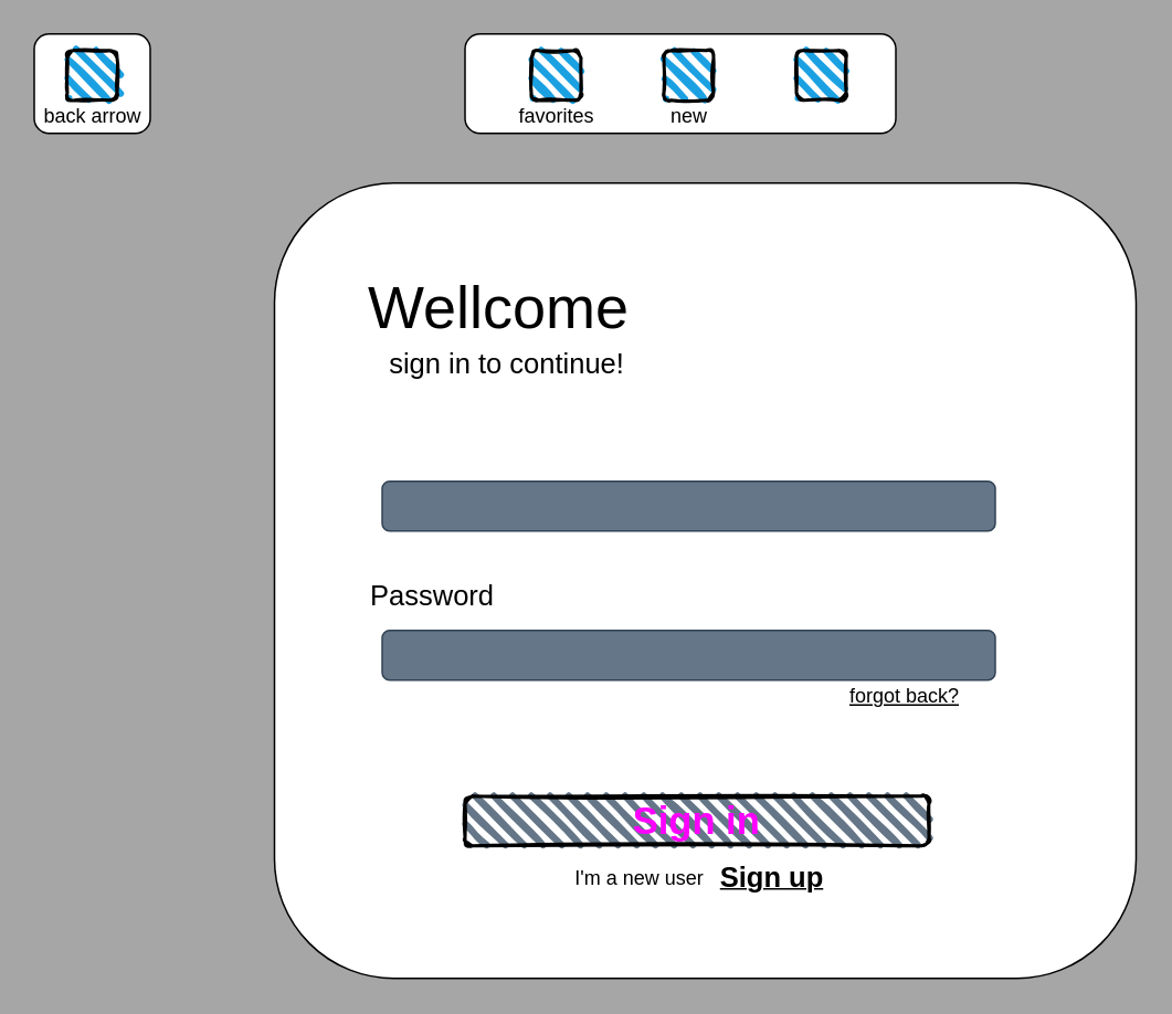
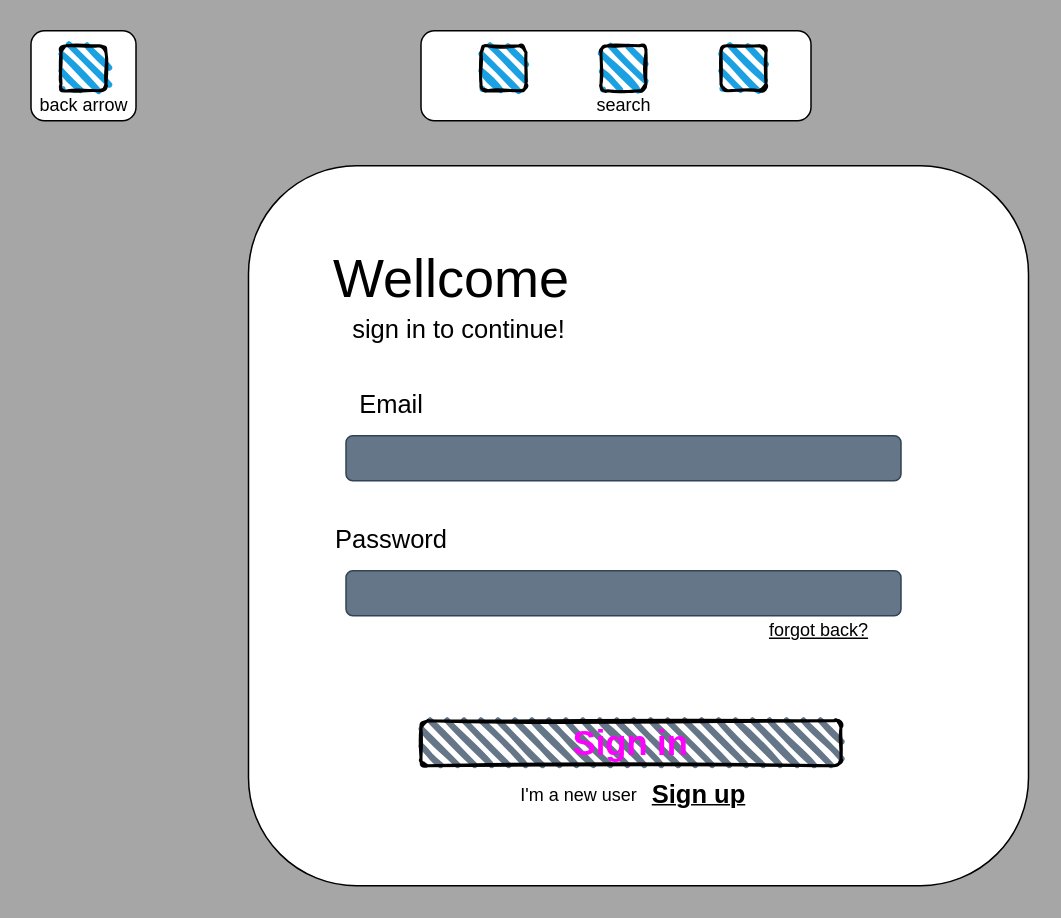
- <mxCell id="6" value="favorites" style="text;html=1;align=center;verticalAlign=middle;resizable=0;points=[];autosize=1;strokeColor=none;" parent="1" vertex="1"><mxGeometry x="305" y="60" width="60" height="20" as="geometry" /></mxCell>
- <mxCell id="7" value="new" style="text;html=1;align=center;verticalAlign=middle;resizable=0;points=[];autosize=1;strokeColor=none;" parent="1" vertex="1"><mxGeometry x="390" y="60" width="50" height="20" as="geometry" /></mxCell>
+ <mxCell id="7" value="search" style="text;html=1;align=center;verticalAlign=middle;resizable=0;points=[];autosize=1;strokeColor=none;" parent="1" vertex="1"><mxGeometry x="390" y="60" width="50" height="20" as="geometry" /></mxCell>
+ <mxCell id="15" value="&lt;font style=&quot;font-size: 17px&quot;&gt;Email&lt;/font&gt;" style="text;html=1;align=center;verticalAlign=middle;resizable=0;points=[];autosize=1;strokeColor=none;" vertex="1" parent="1"><mxGeometry x="230" y="260" width="60" height="20" as="geometry" /></mxCell>
